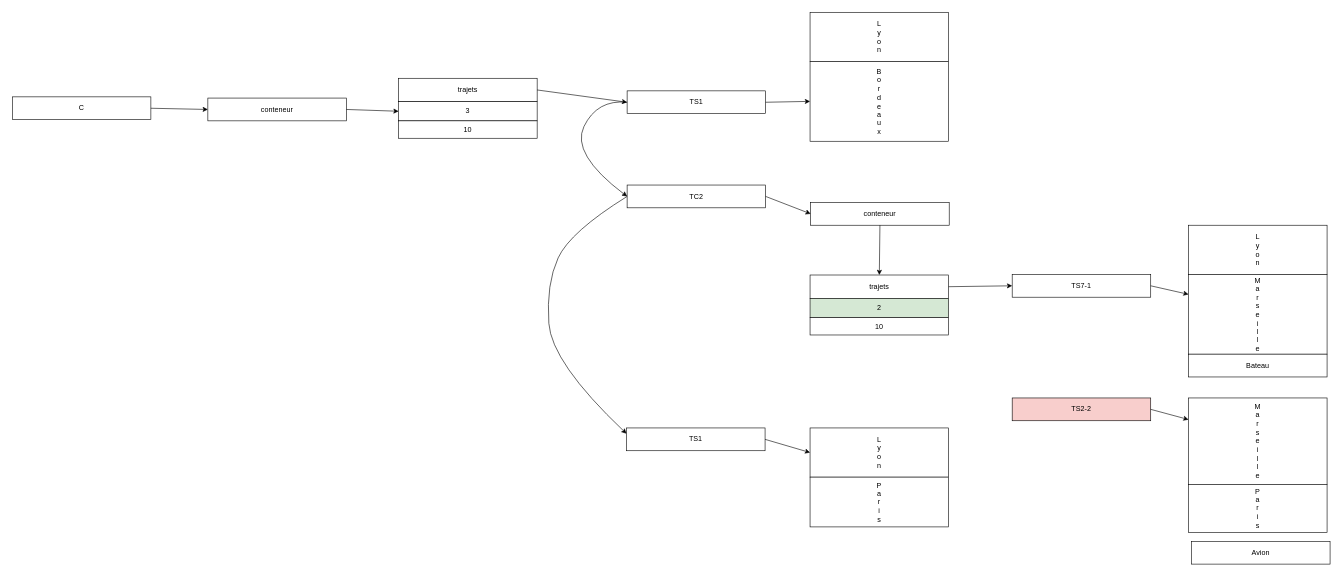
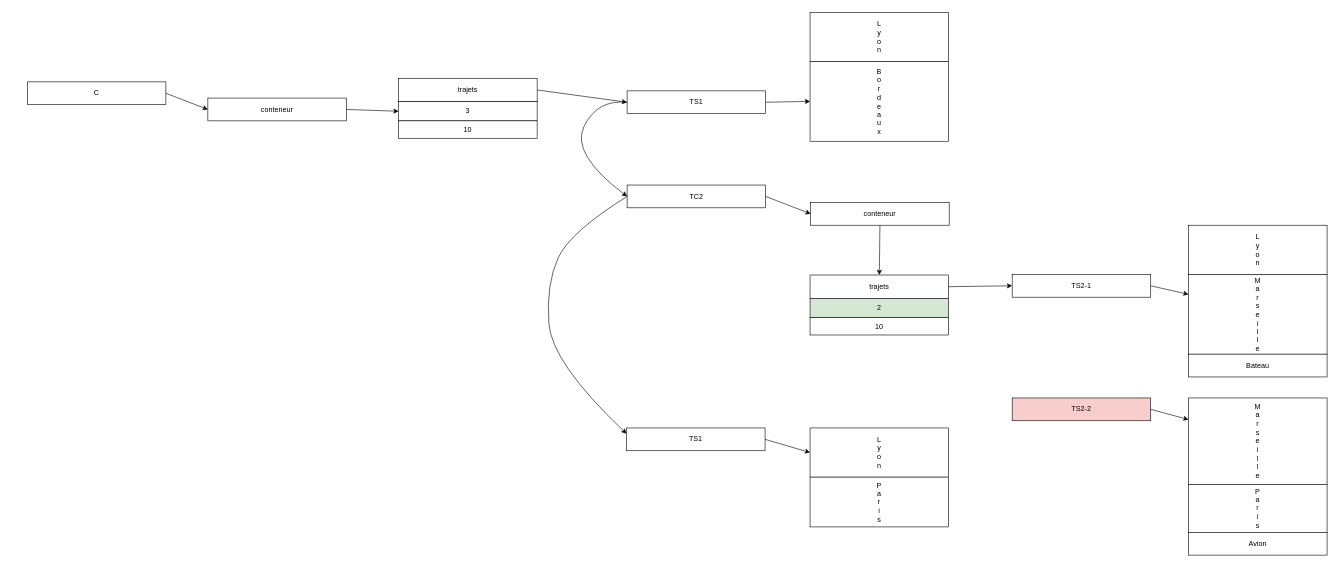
- <mxCell id="2" value="C" style="rounded=0;whiteSpace=wrap;html=1;" parent="1" vertex="1"><mxGeometry x="20" y="161" width="231" height="38" as="geometry" /></mxCell>
+ <mxCell id="2" value="C" style="rounded=0;whiteSpace=wrap;html=1;" parent="1" vertex="1"><mxGeometry x="45" y="136" width="231" height="38" as="geometry" /></mxCell>
- <mxCell id="11" value="TS7-1" style="rounded=0;whiteSpace=wrap;html=1;" parent="1" vertex="1"><mxGeometry x="1687" y="457" width="231" height="38" as="geometry" /></mxCell>
+ <mxCell id="11" value="TS2-1" style="rounded=0;whiteSpace=wrap;html=1;" parent="1" vertex="1"><mxGeometry x="1687" y="457" width="231" height="38" as="geometry" /></mxCell>
- <mxCell id="20" value="Avion" style="rounded=0;whiteSpace=wrap;html=1;" parent="1" vertex="1"><mxGeometry x="1986" y="902" width="231" height="38" as="geometry" /></mxCell>
+ <mxCell id="20" value="Avion" style="rounded=0;whiteSpace=wrap;html=1;" parent="1" vertex="1"><mxGeometry x="1981" y="887" width="231" height="38" as="geometry" /></mxCell>
